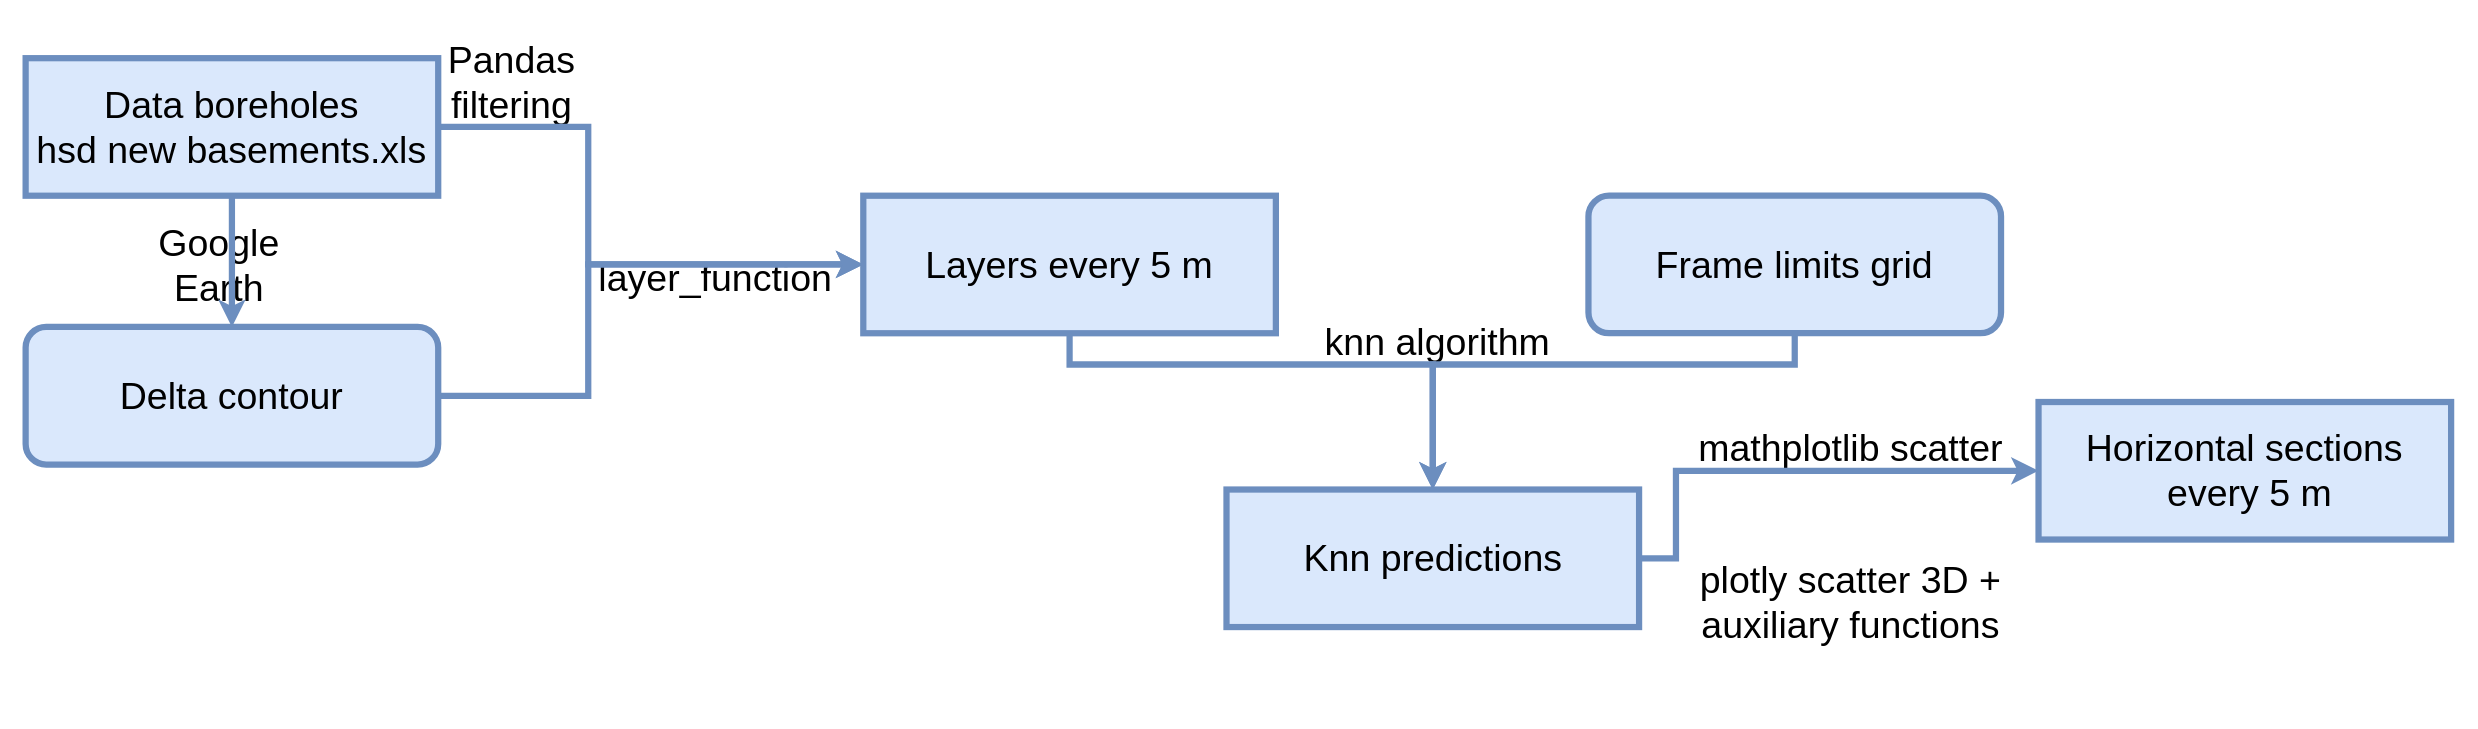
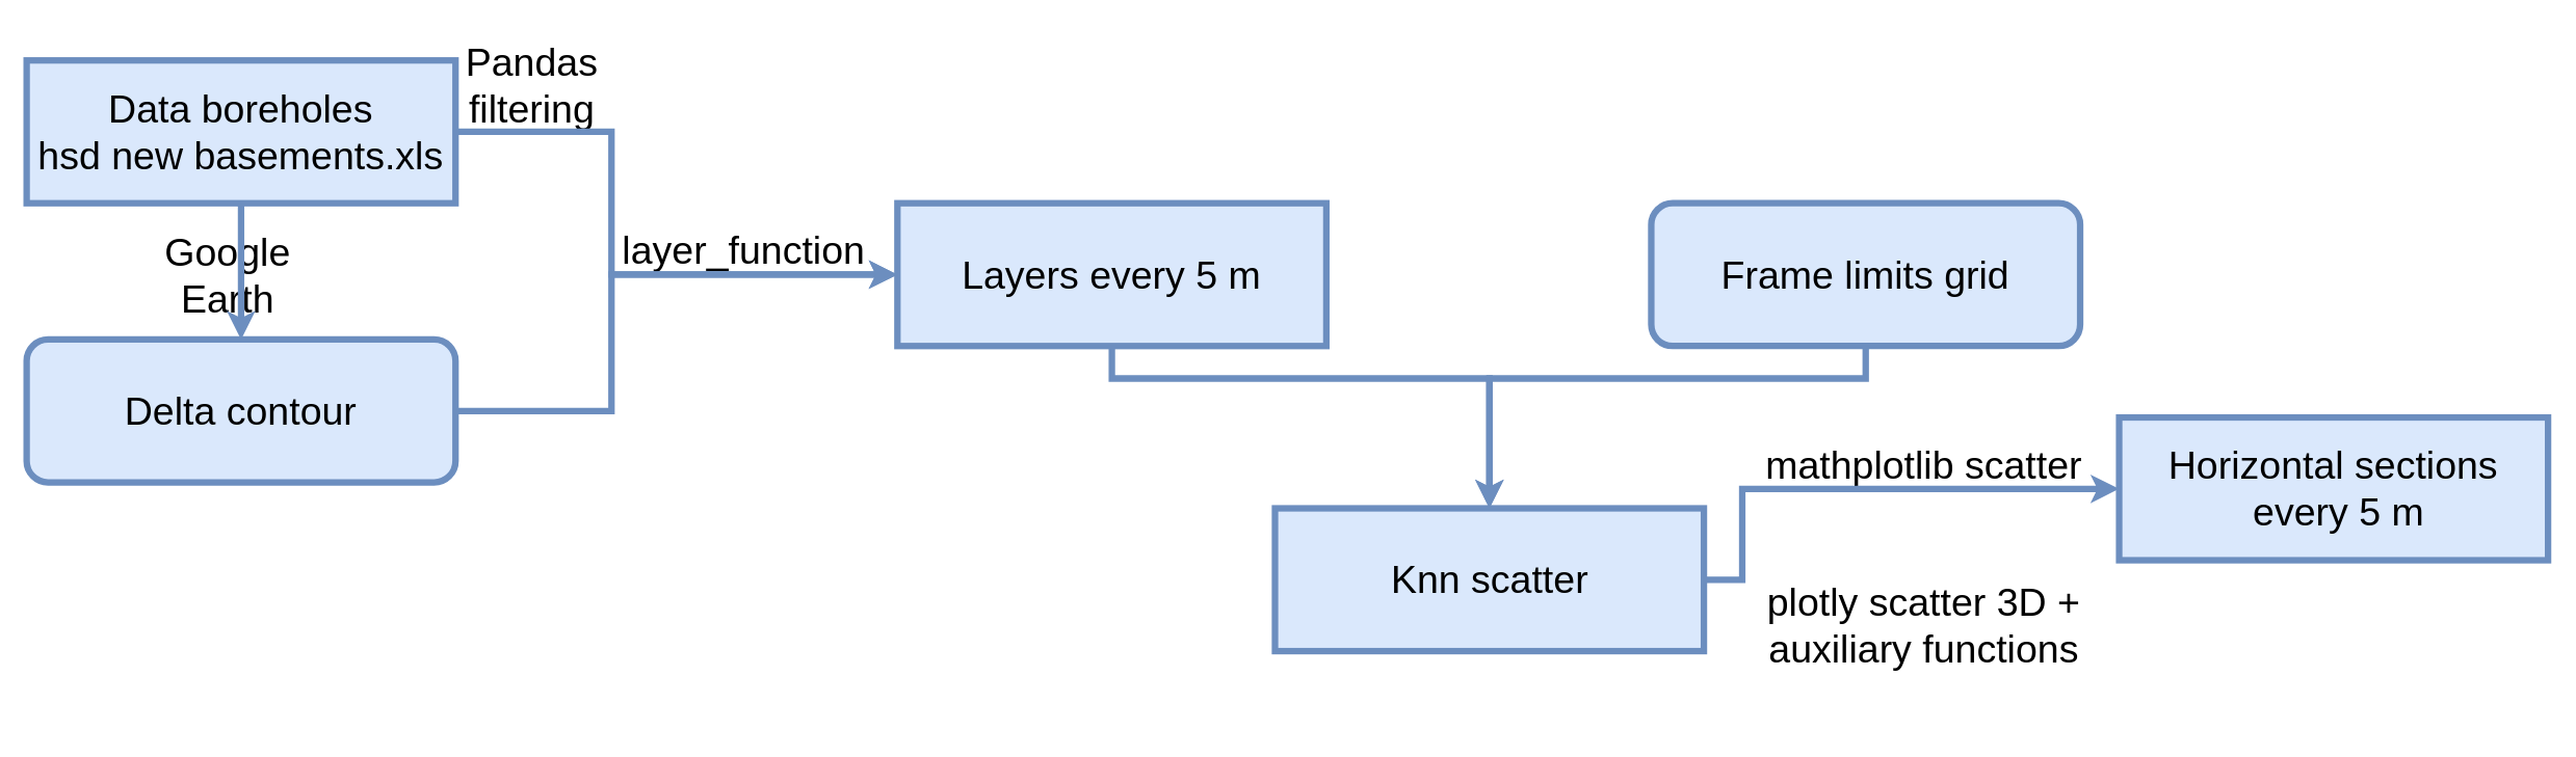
- <mxCell id="4" value="layer_function" style="text;html=1;strokeColor=none;fillColor=none;align=center;verticalAlign=middle;whiteSpace=wrap;rounded=0;fontFamily=Helvetica;fontSize=30;" vertex="1" parent="1"><mxGeometry x="462" y="207" width="220" height="30" as="geometry" /></mxCell>
+ <mxCell id="4" value="layer_function" style="text;html=1;strokeColor=none;fillColor=none;align=center;verticalAlign=middle;whiteSpace=wrap;rounded=0;fontFamily=Helvetica;fontSize=30;" vertex="1" parent="1"><mxGeometry x="462" y="177" width="220" height="30" as="geometry" /></mxCell>
- <mxCell id="5" value="knn algorithm" style="text;html=1;strokeColor=none;fillColor=none;align=center;verticalAlign=middle;whiteSpace=wrap;rounded=0;fontFamily=Helvetica;fontSize=30;" vertex="1" parent="1"><mxGeometry x="1056" y="224" width="187" height="97" as="geometry" /></mxCell>
- <mxCell id="18" value="Knn predictions" style="rounded=0;whiteSpace=wrap;html=1;fontSize=30;fillColor=#dae8fc;strokeColor=#6c8ebf;strokeWidth=5;" vertex="1" parent="1"><mxGeometry x="980.5" y="391" width="330" height="110" as="geometry" /></mxCell>
+ <mxCell id="18" value="Knn scatter" style="rounded=0;whiteSpace=wrap;html=1;fontSize=30;fillColor=#dae8fc;strokeColor=#6c8ebf;strokeWidth=5;" vertex="1" parent="1"><mxGeometry x="980.5" y="391" width="330" height="110" as="geometry" /></mxCell>
